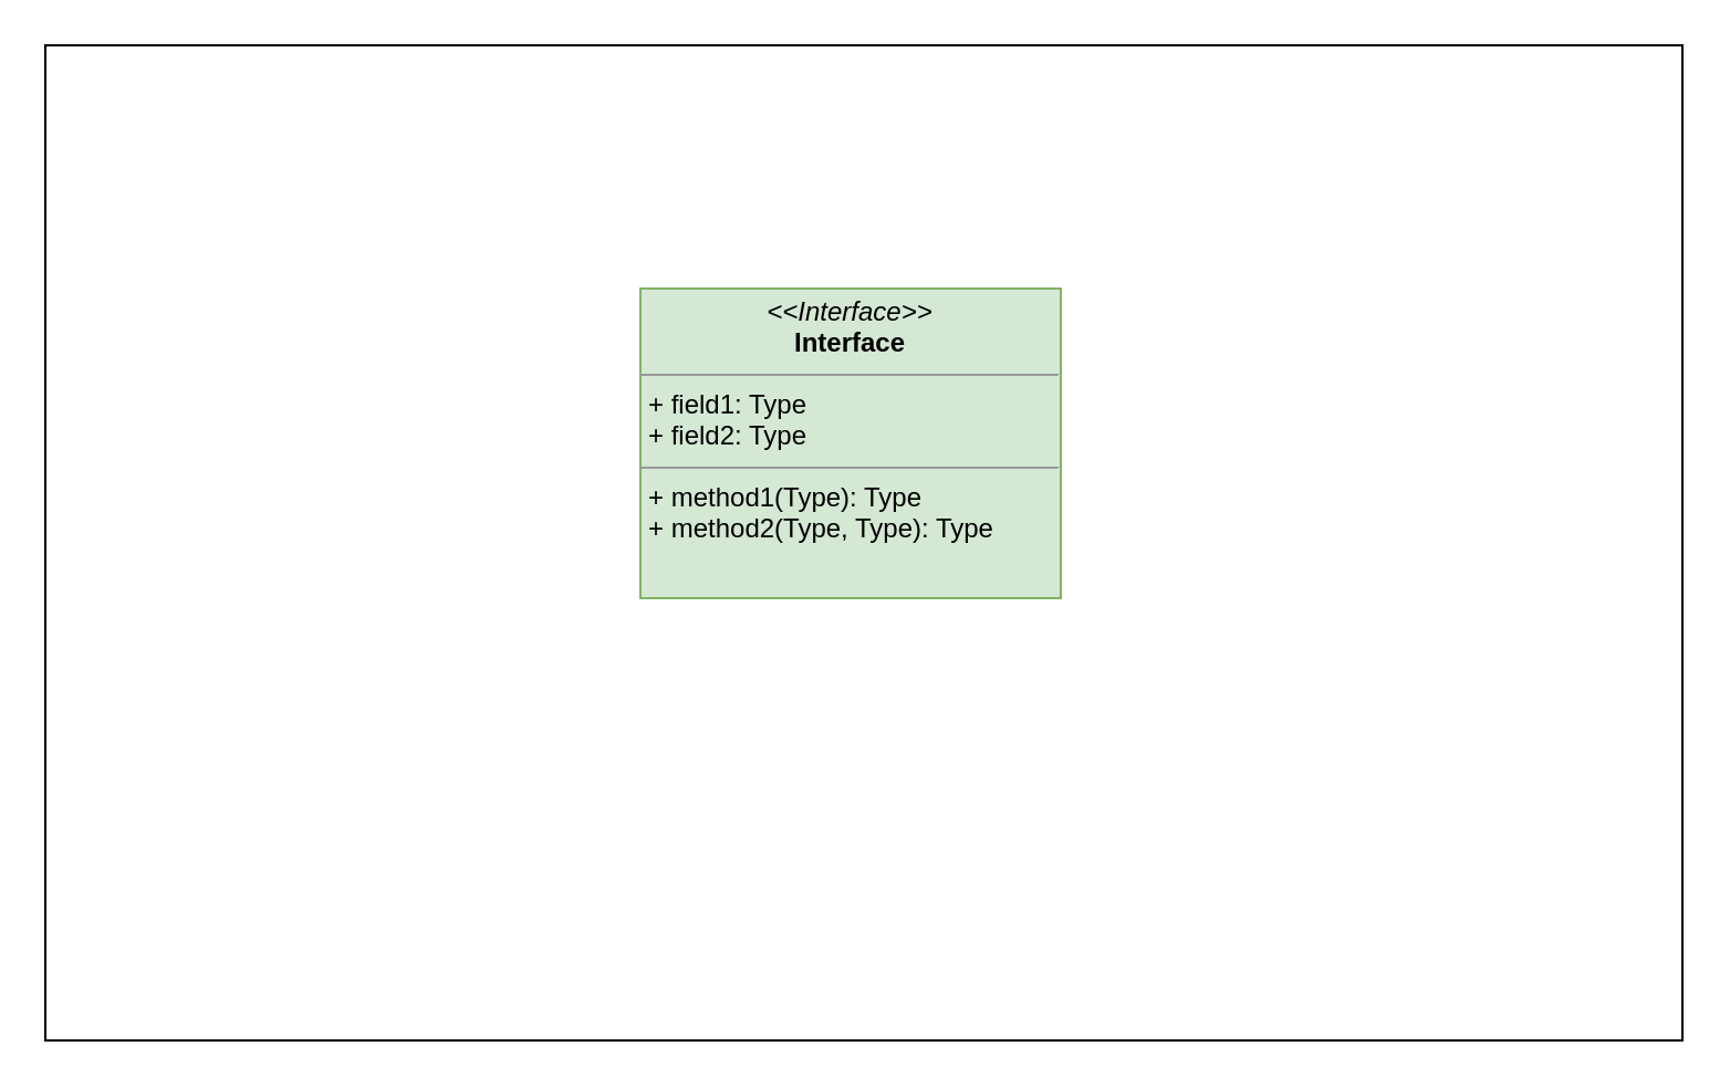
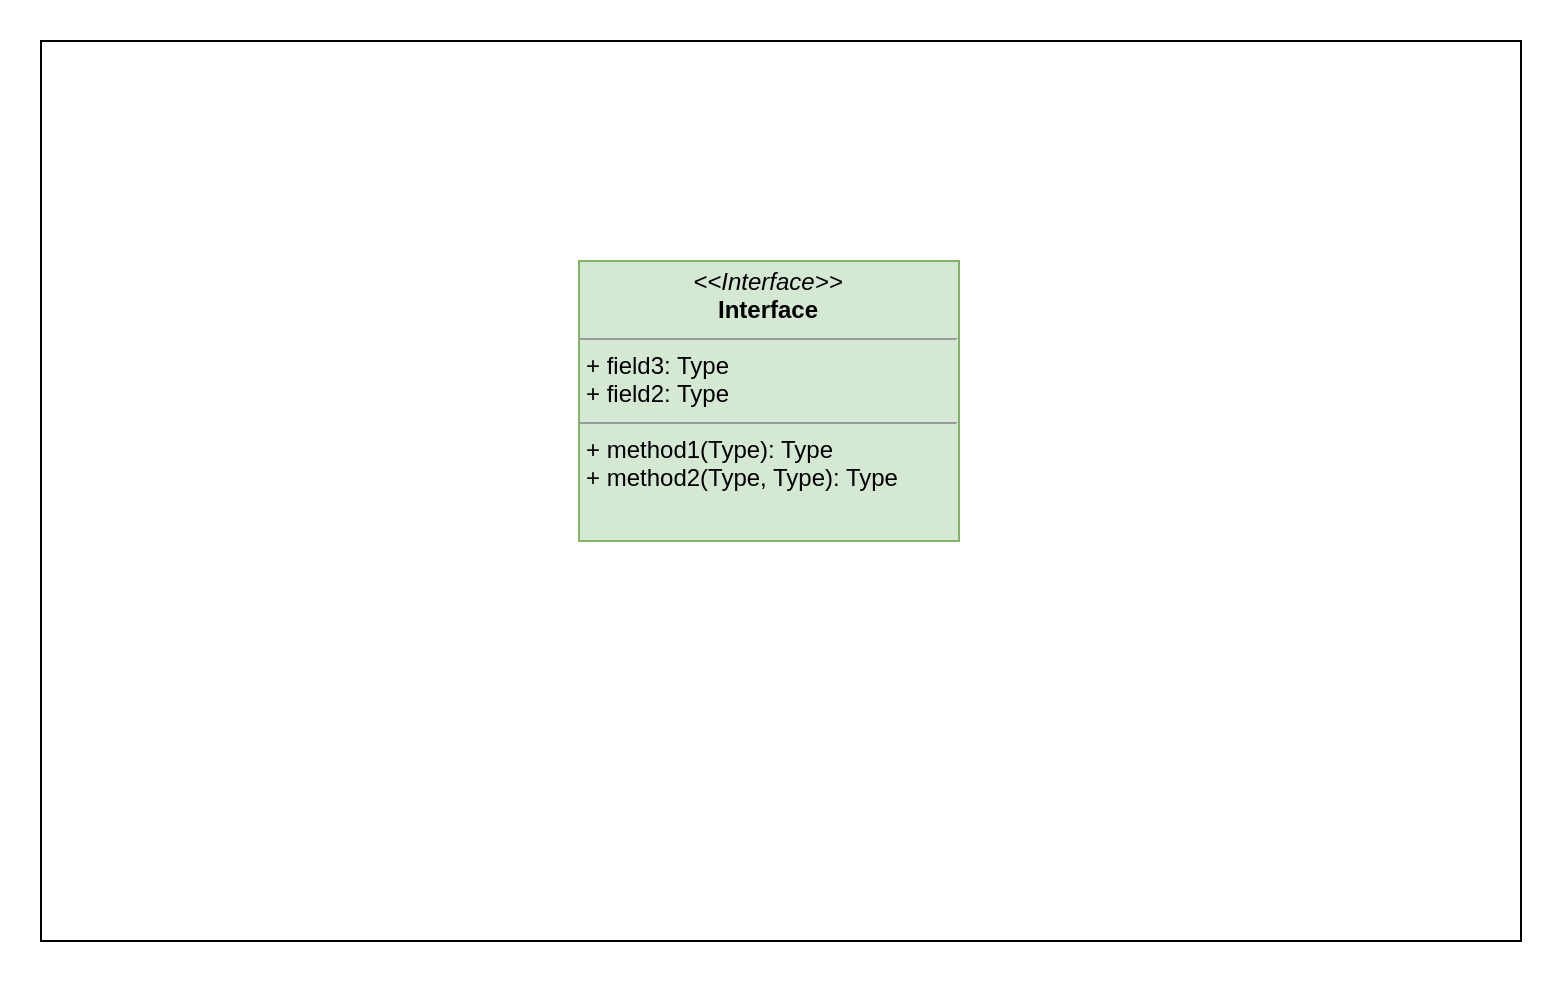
- <mxCell id="3" value="&lt;p style=&quot;margin:0px;margin-top:4px;text-align:center;&quot;&gt;&lt;i&gt;&amp;lt;&amp;lt;Interface&amp;gt;&amp;gt;&lt;/i&gt;&lt;br/&gt;&lt;b&gt;Interface&lt;/b&gt;&lt;/p&gt;&lt;hr size=&quot;1&quot;/&gt;&lt;p style=&quot;margin:0px;margin-left:4px;&quot;&gt;+ field1: Type&lt;br/&gt;+ field2: Type&lt;/p&gt;&lt;hr size=&quot;1&quot;/&gt;&lt;p style=&quot;margin:0px;margin-left:4px;&quot;&gt;+ method1(Type): Type&lt;br/&gt;+ method2(Type, Type): Type&lt;/p&gt;" style="verticalAlign=top;align=left;overflow=fill;fontSize=12;fontFamily=Helvetica;html=1;fillColor=#d5e8d4;strokeColor=#82b366;" parent="1" vertex="1"><mxGeometry x="289" y="130" width="190" height="140" as="geometry" /></mxCell>
+ <mxCell id="3" value="&lt;p style=&quot;margin:0px;margin-top:4px;text-align:center;&quot;&gt;&lt;i&gt;&amp;lt;&amp;lt;Interface&amp;gt;&amp;gt;&lt;/i&gt;&lt;br/&gt;&lt;b&gt;Interface&lt;/b&gt;&lt;/p&gt;&lt;hr size=&quot;1&quot;/&gt;&lt;p style=&quot;margin:0px;margin-left:4px;&quot;&gt;+ field3: Type&lt;br/&gt;+ field2: Type&lt;/p&gt;&lt;hr size=&quot;1&quot;/&gt;&lt;p style=&quot;margin:0px;margin-left:4px;&quot;&gt;+ method1(Type): Type&lt;br/&gt;+ method2(Type, Type): Type&lt;/p&gt;" style="verticalAlign=top;align=left;overflow=fill;fontSize=12;fontFamily=Helvetica;html=1;fillColor=#d5e8d4;strokeColor=#82b366;" parent="1" vertex="1"><mxGeometry x="289" y="130" width="190" height="140" as="geometry" /></mxCell>
